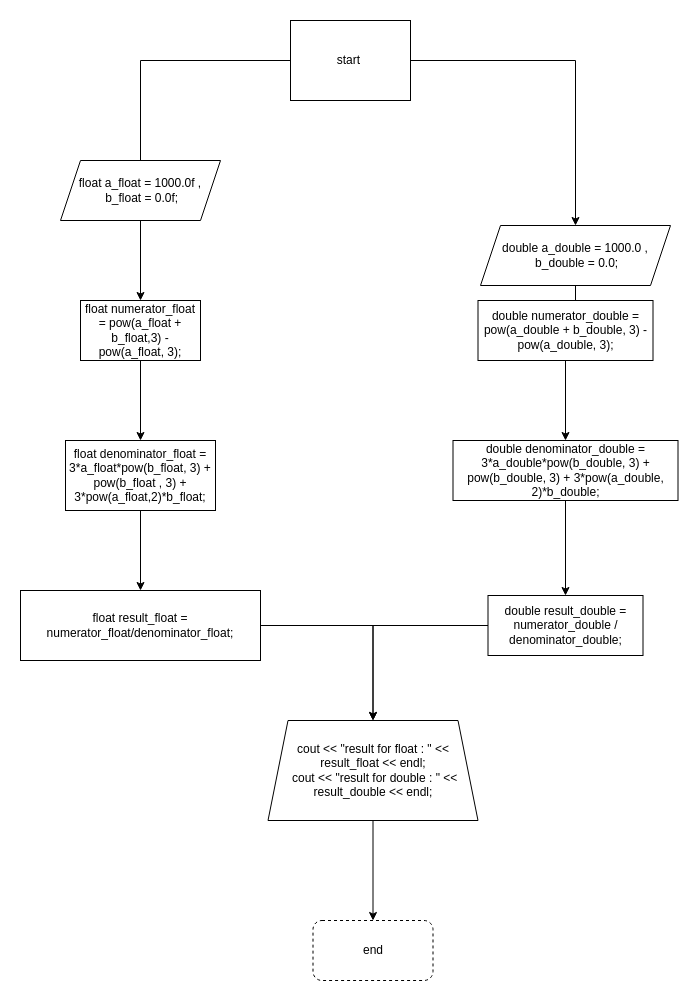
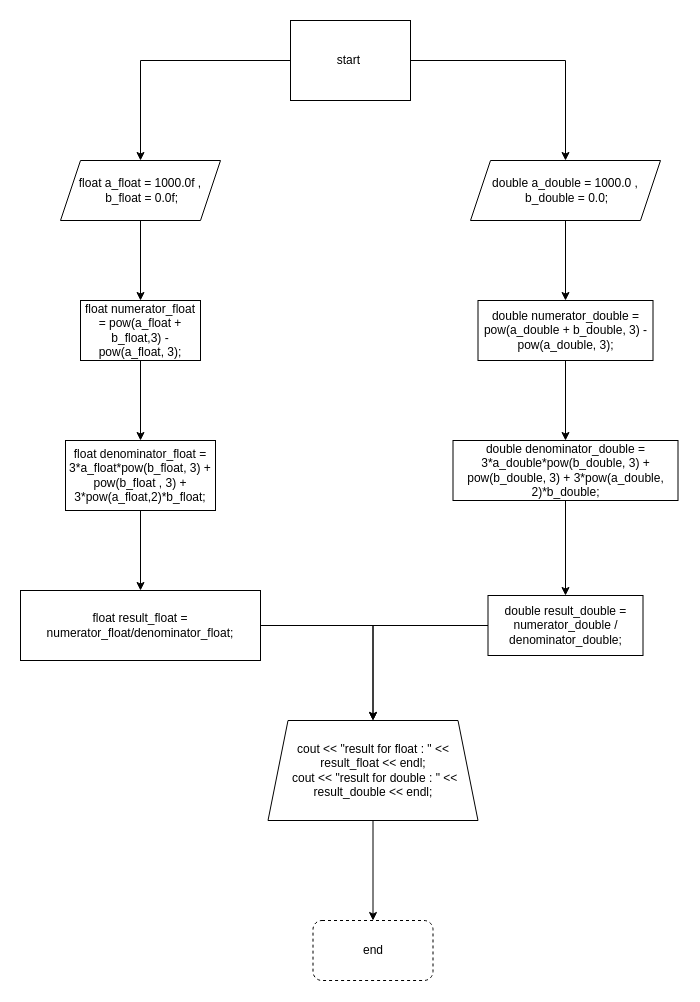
- <mxCell id="2" value="" style="edgeStyle=orthogonalEdgeStyle;rounded=0;orthogonalLoop=1;jettySize=auto;html=1;endArrow=none;" edge="1" parent="1" source="4" target="6"><mxGeometry relative="1" as="geometry" /></mxCell>
+ <mxCell id="2" value="" style="edgeStyle=orthogonalEdgeStyle;rounded=0;orthogonalLoop=1;jettySize=auto;html=1;" edge="1" parent="1" source="4" target="6"><mxGeometry relative="1" as="geometry" /></mxCell>
- <mxCell id="8" value="double a_double = 1000.0 ,&lt;div&gt;&amp;nbsp;b_double = 0.0;&lt;/div&gt;" style="shape=parallelogram;perimeter=parallelogramPerimeter;whiteSpace=wrap;html=1;fixedSize=1;" vertex="1" parent="1"><mxGeometry x="480" y="225" width="190" height="60" as="geometry" /></mxCell>
+ <mxCell id="8" value="double a_double = 1000.0 ,&lt;div&gt;&amp;nbsp;b_double = 0.0;&lt;/div&gt;" style="shape=parallelogram;perimeter=parallelogramPerimeter;whiteSpace=wrap;html=1;fixedSize=1;" vertex="1" parent="1"><mxGeometry x="470" y="160" width="190" height="60" as="geometry" /></mxCell>
